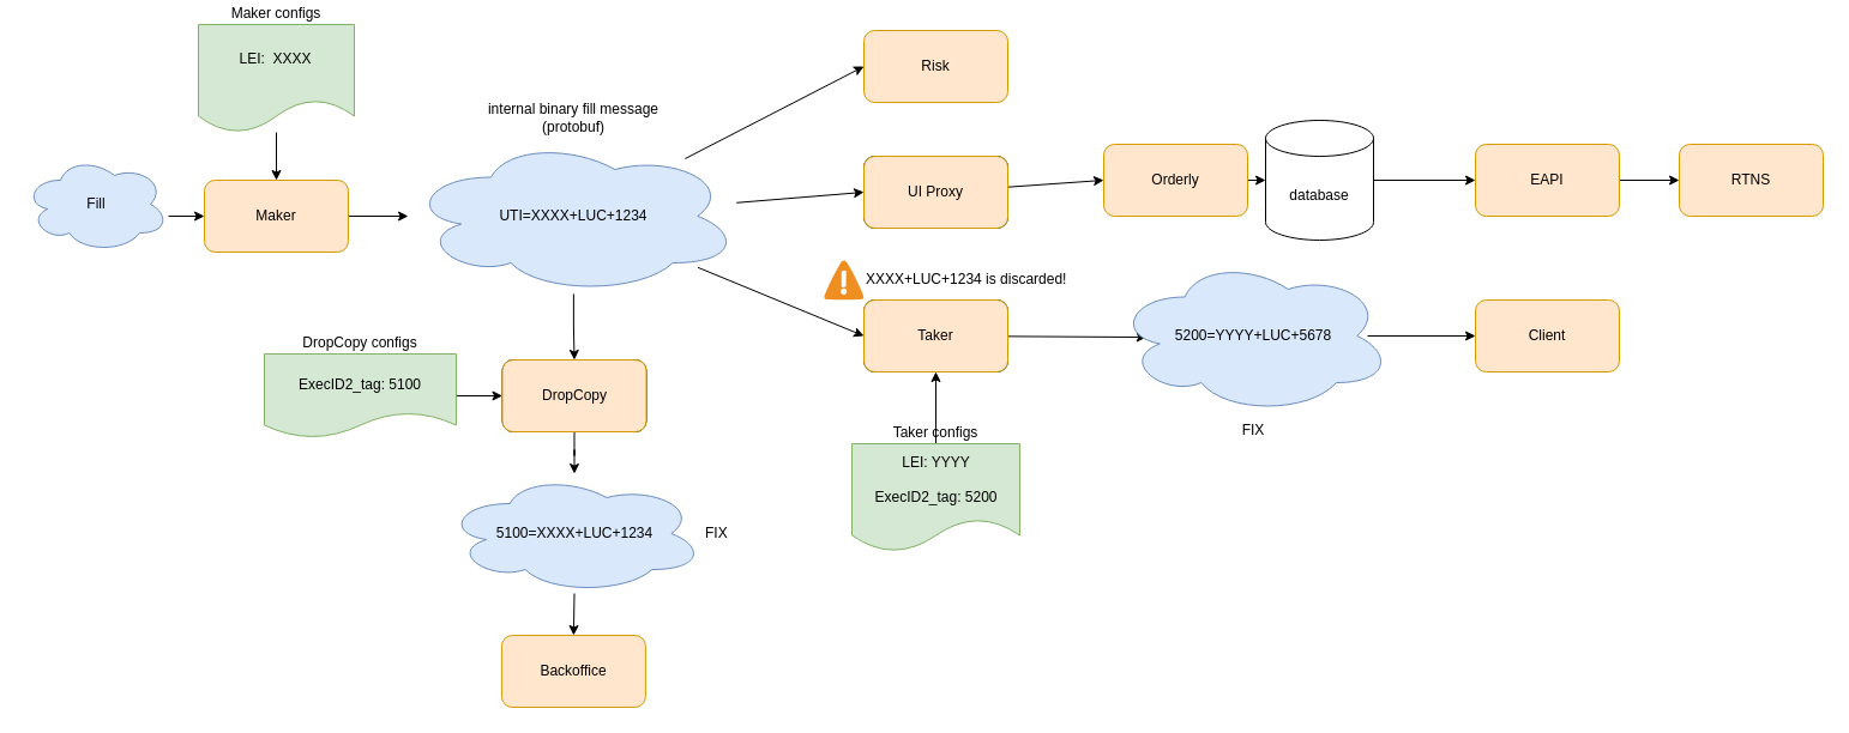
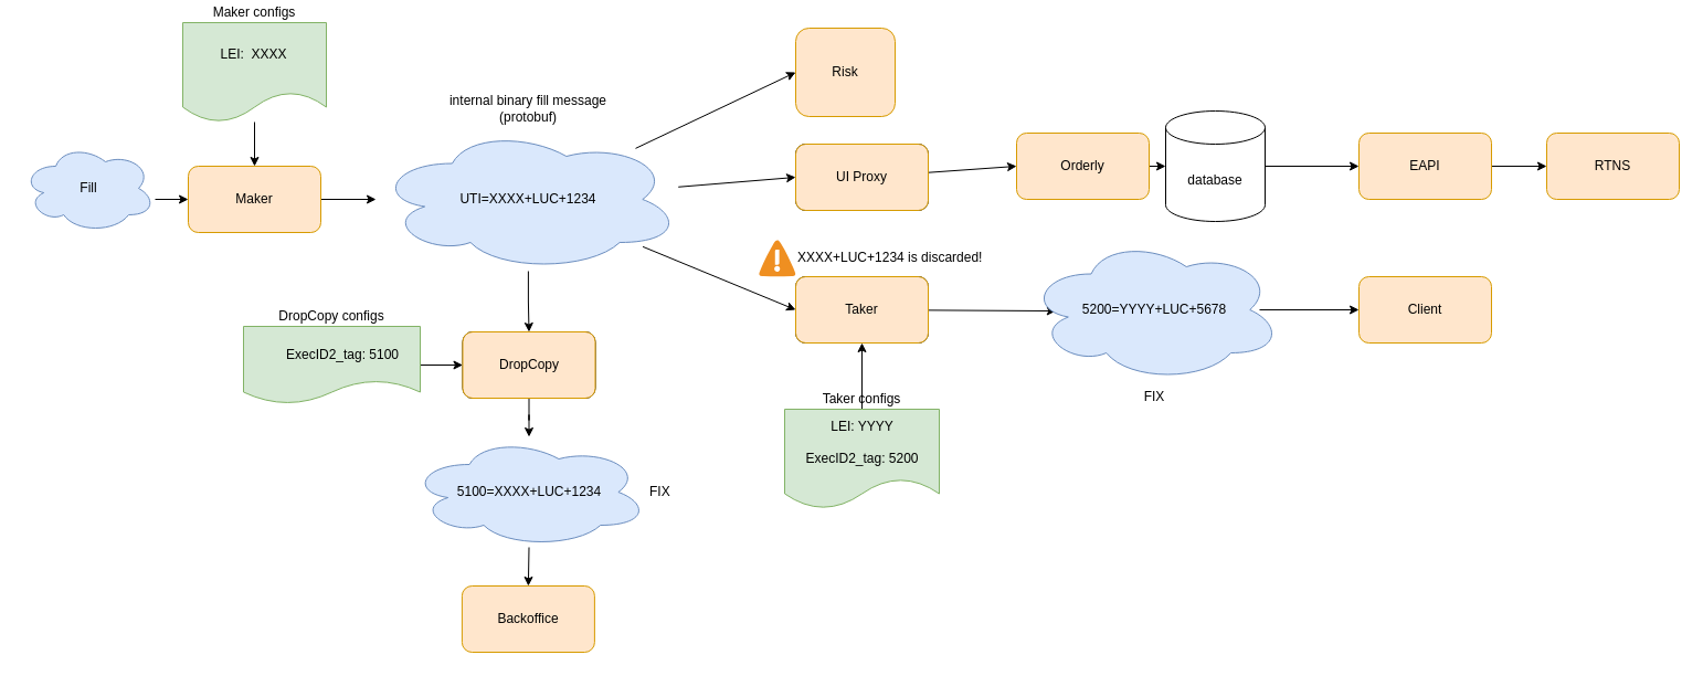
- <mxCell id="10" value="Risk" style="rounded=1;whiteSpace=wrap;html=1;fillColor=#ffe6cc;strokeColor=#d79b00;" vertex="1" parent="1"><mxGeometry x="720" y="25" width="120" height="60" as="geometry" /></mxCell>
+ <mxCell id="10" value="Risk" style="rounded=1;whiteSpace=wrap;html=1;fillColor=#ffe6cc;strokeColor=#d79b00;" vertex="1" parent="1"><mxGeometry x="720" y="25" width="90" height="80" as="geometry" /></mxCell>
- <mxCell id="41" value="ExecID2_tag: 5100" style="text;html=1;strokeColor=none;fillColor=none;align=center;verticalAlign=middle;whiteSpace=wrap;rounded=0;" vertex="1" parent="39"><mxGeometry x="24.211" y="18.667" width="111.579" height="14" as="geometry" /></mxCell>
+ <mxCell id="41" value="ExecID2_tag: 5100" style="text;html=1;strokeColor=none;fillColor=none;align=center;verticalAlign=middle;whiteSpace=wrap;rounded=0;" vertex="1" parent="39"><mxGeometry x="34.211" y="18.667" width="111.579" height="14" as="geometry" /></mxCell>
